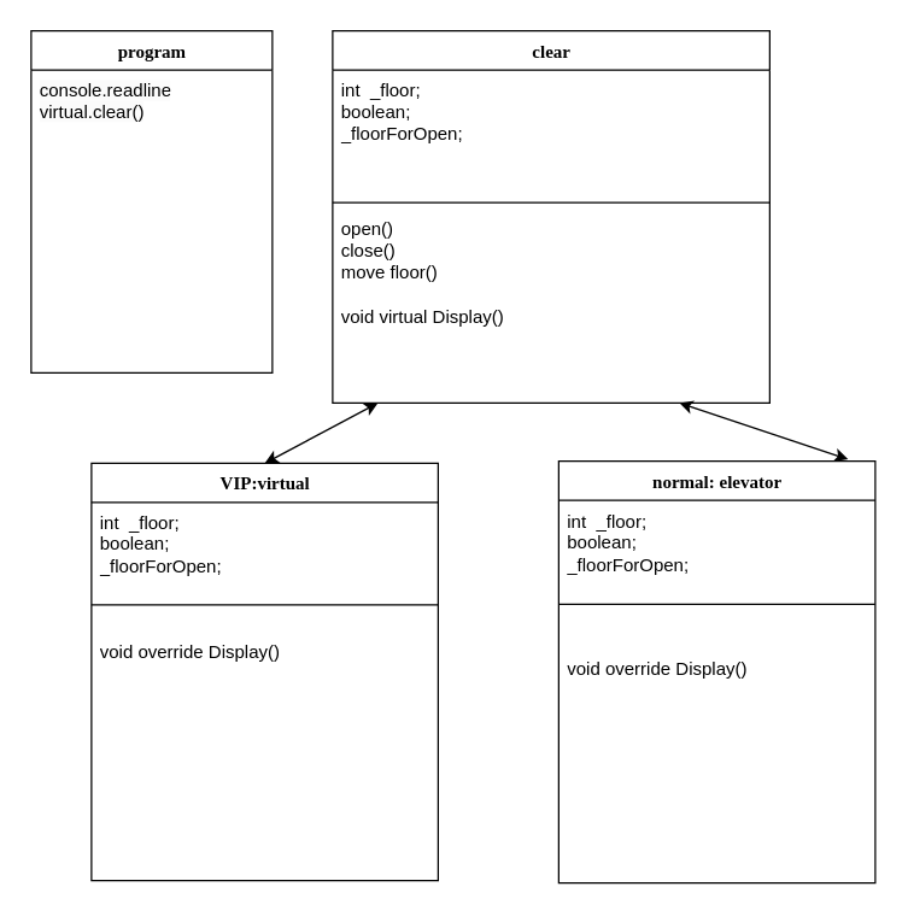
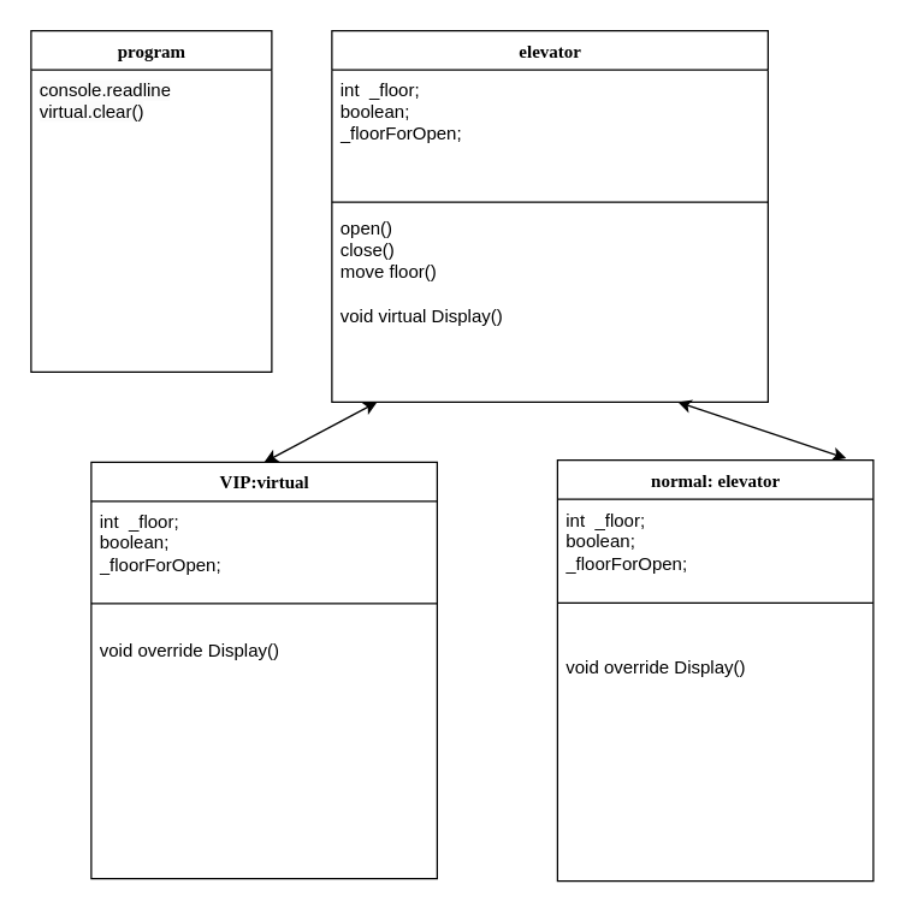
- <mxCell id="4" value="clear" style="swimlane;html=1;fontStyle=1;align=center;verticalAlign=top;childLayout=stackLayout;horizontal=1;startSize=26;horizontalStack=0;resizeParent=1;resizeLast=0;collapsible=1;marginBottom=0;swimlaneFillColor=#ffffff;rounded=0;shadow=0;comic=0;labelBackgroundColor=none;strokeWidth=1;fillColor=none;fontFamily=Verdana;fontSize=12" parent="1" vertex="1"><mxGeometry x="220" y="20" width="290" height="247" as="geometry" /></mxCell>
+ <mxCell id="4" value="elevator" style="swimlane;html=1;fontStyle=1;align=center;verticalAlign=top;childLayout=stackLayout;horizontal=1;startSize=26;horizontalStack=0;resizeParent=1;resizeLast=0;collapsible=1;marginBottom=0;swimlaneFillColor=#ffffff;rounded=0;shadow=0;comic=0;labelBackgroundColor=none;strokeWidth=1;fillColor=none;fontFamily=Verdana;fontSize=12" parent="1" vertex="1"><mxGeometry x="220" y="20" width="290" height="247" as="geometry" /></mxCell>
